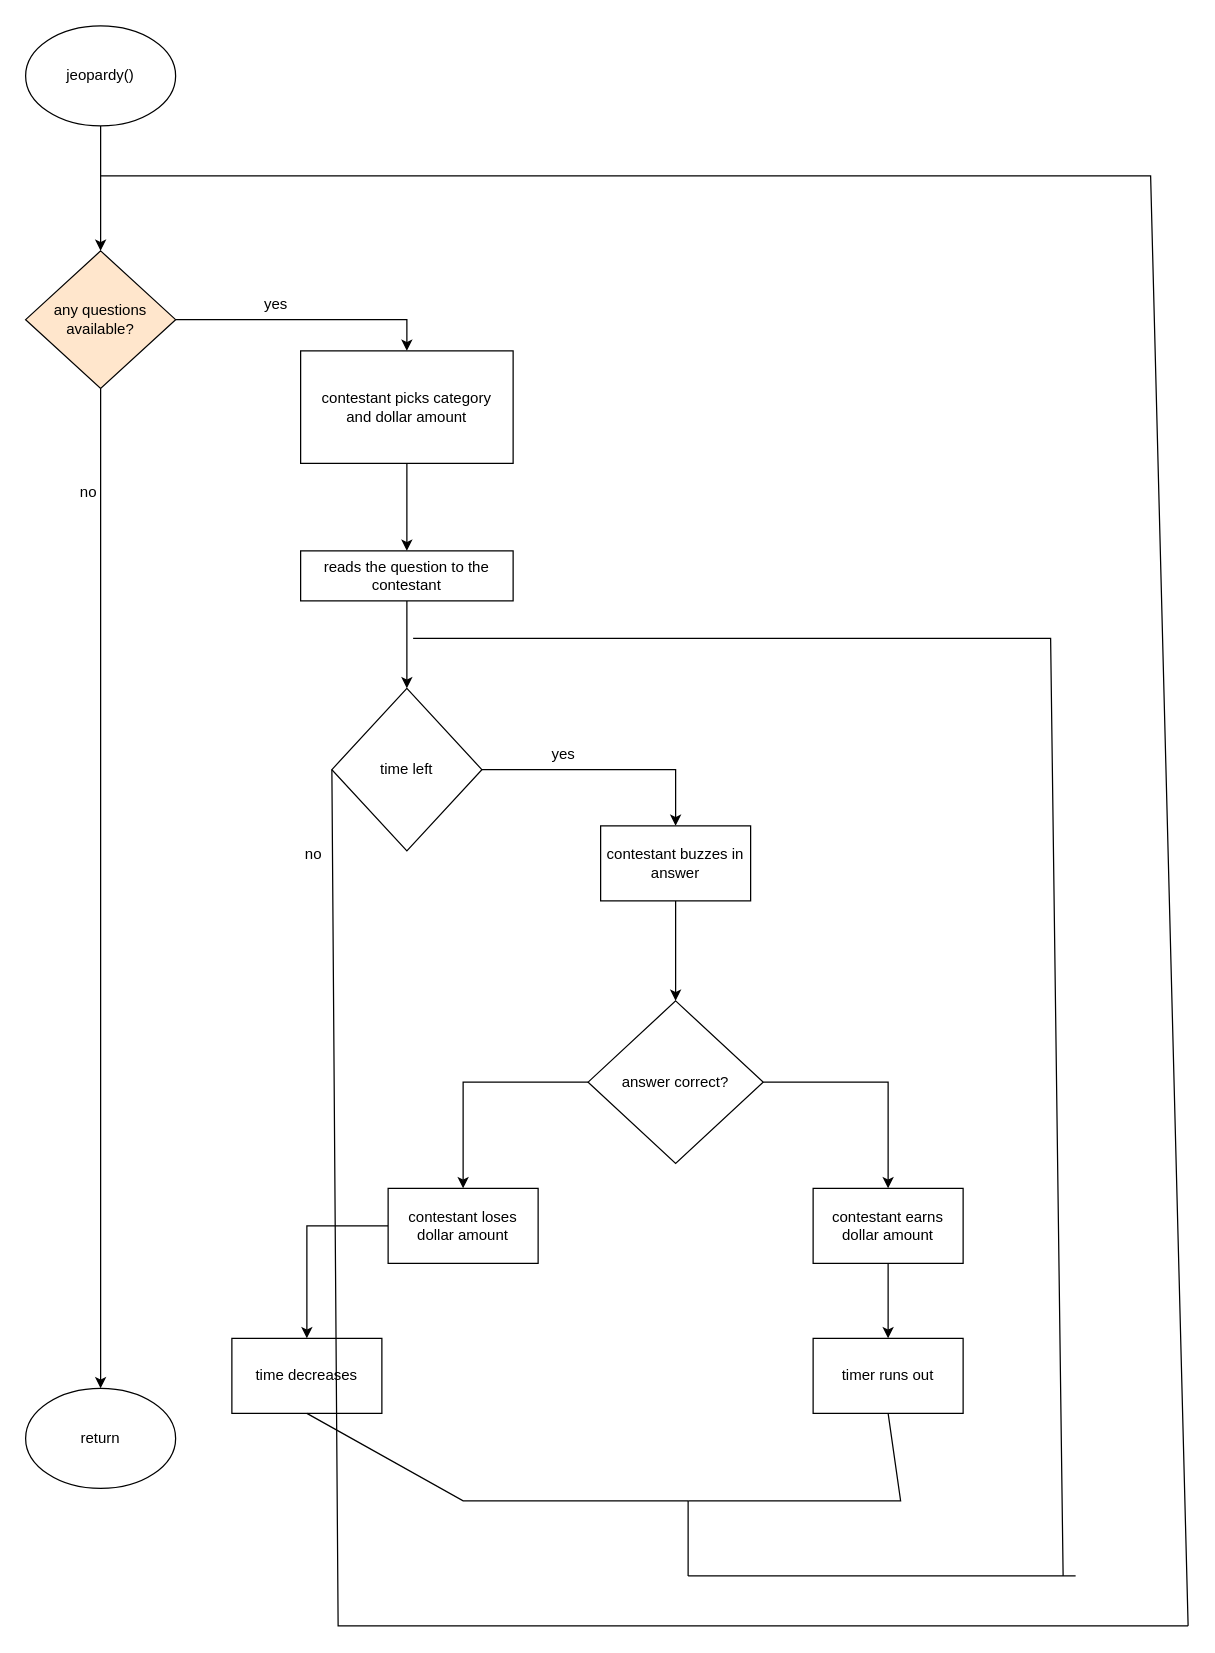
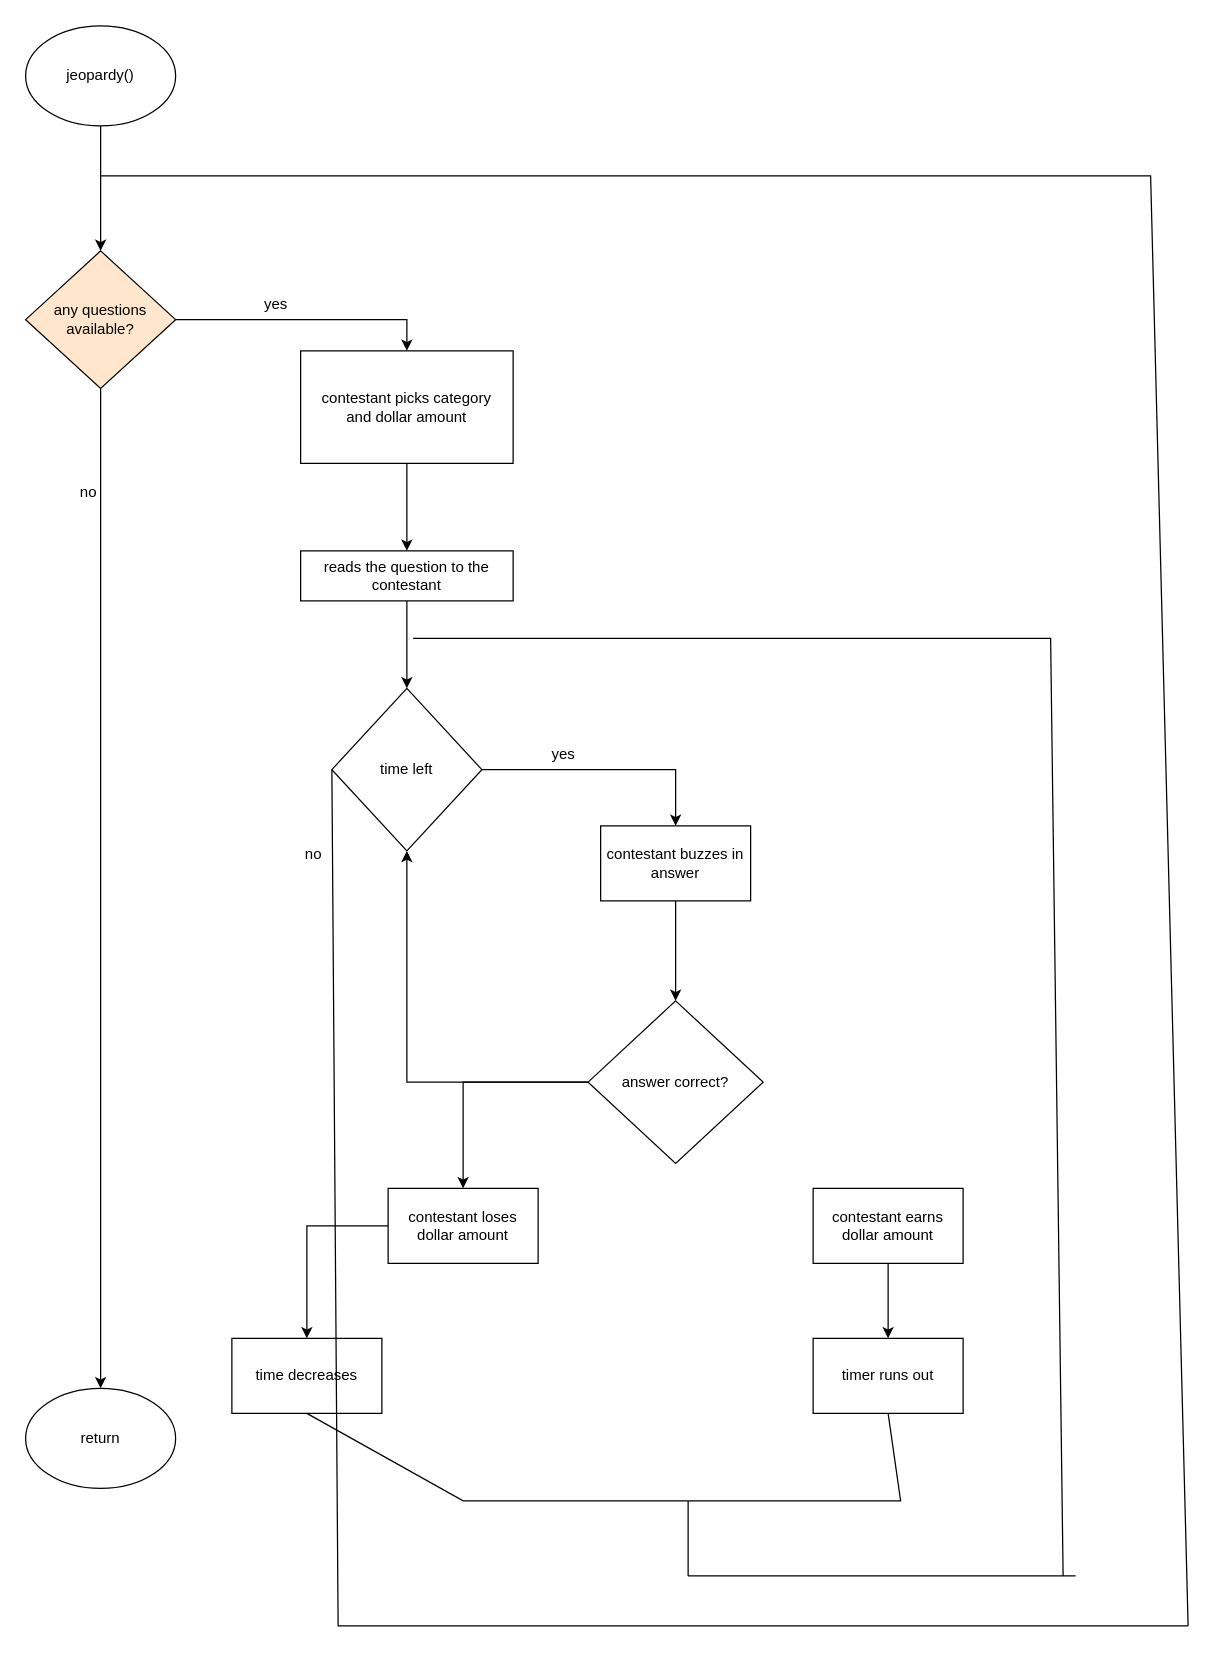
- <mxCell id="18" style="edgeStyle=orthogonalEdgeStyle;rounded=0;orthogonalLoop=1;jettySize=auto;html=1;entryX=0.5;entryY=0;entryDx=0;entryDy=0;" edge="1" parent="1" source="19" target="22"><mxGeometry relative="1" as="geometry" /></mxCell>
+ <mxCell id="18" style="edgeStyle=orthogonalEdgeStyle;rounded=0;orthogonalLoop=1;jettySize=auto;html=1;" edge="1" parent="1" source="19" target="14"><mxGeometry relative="1" as="geometry" /></mxCell>
